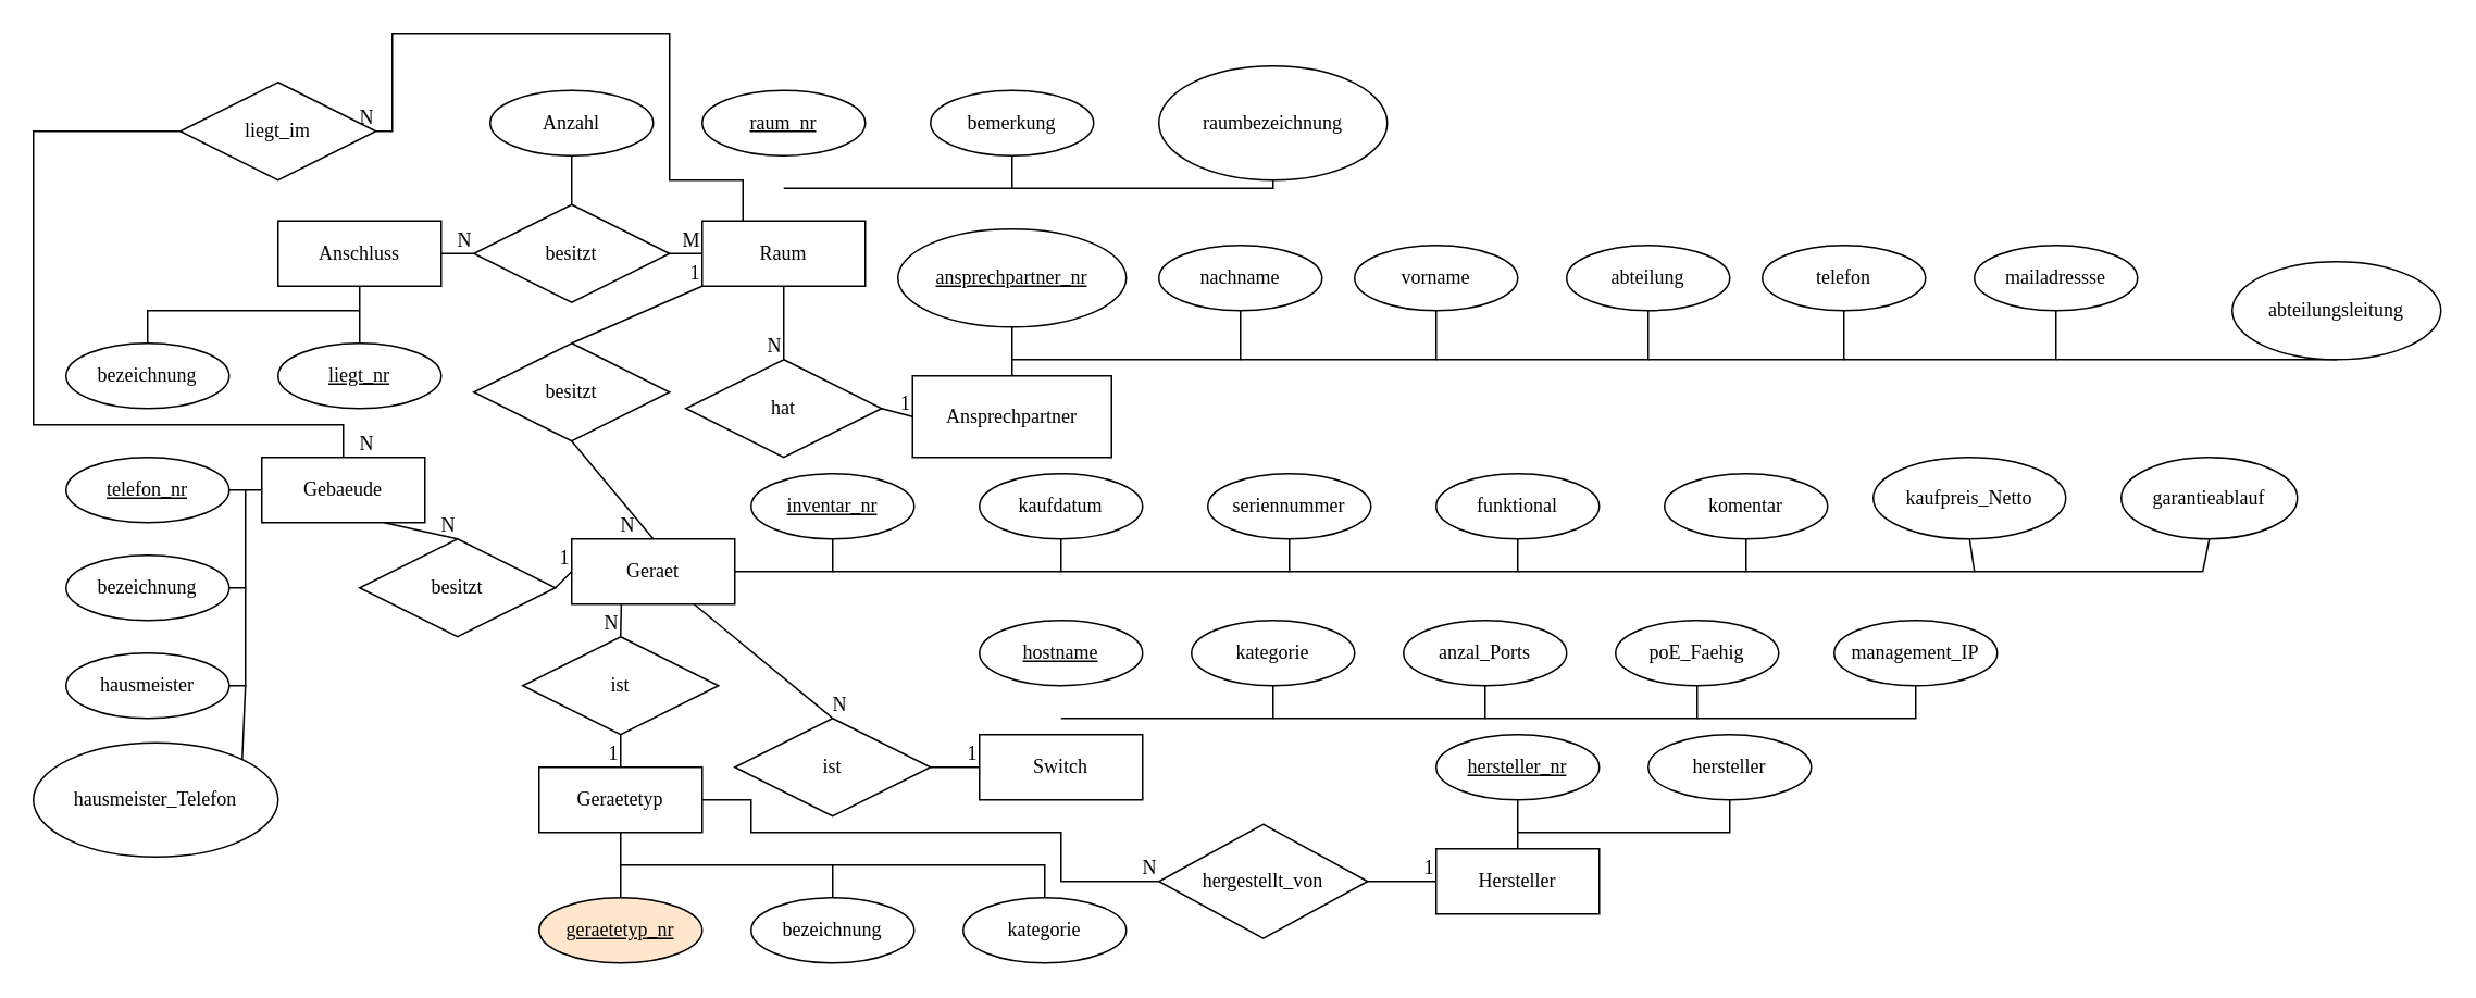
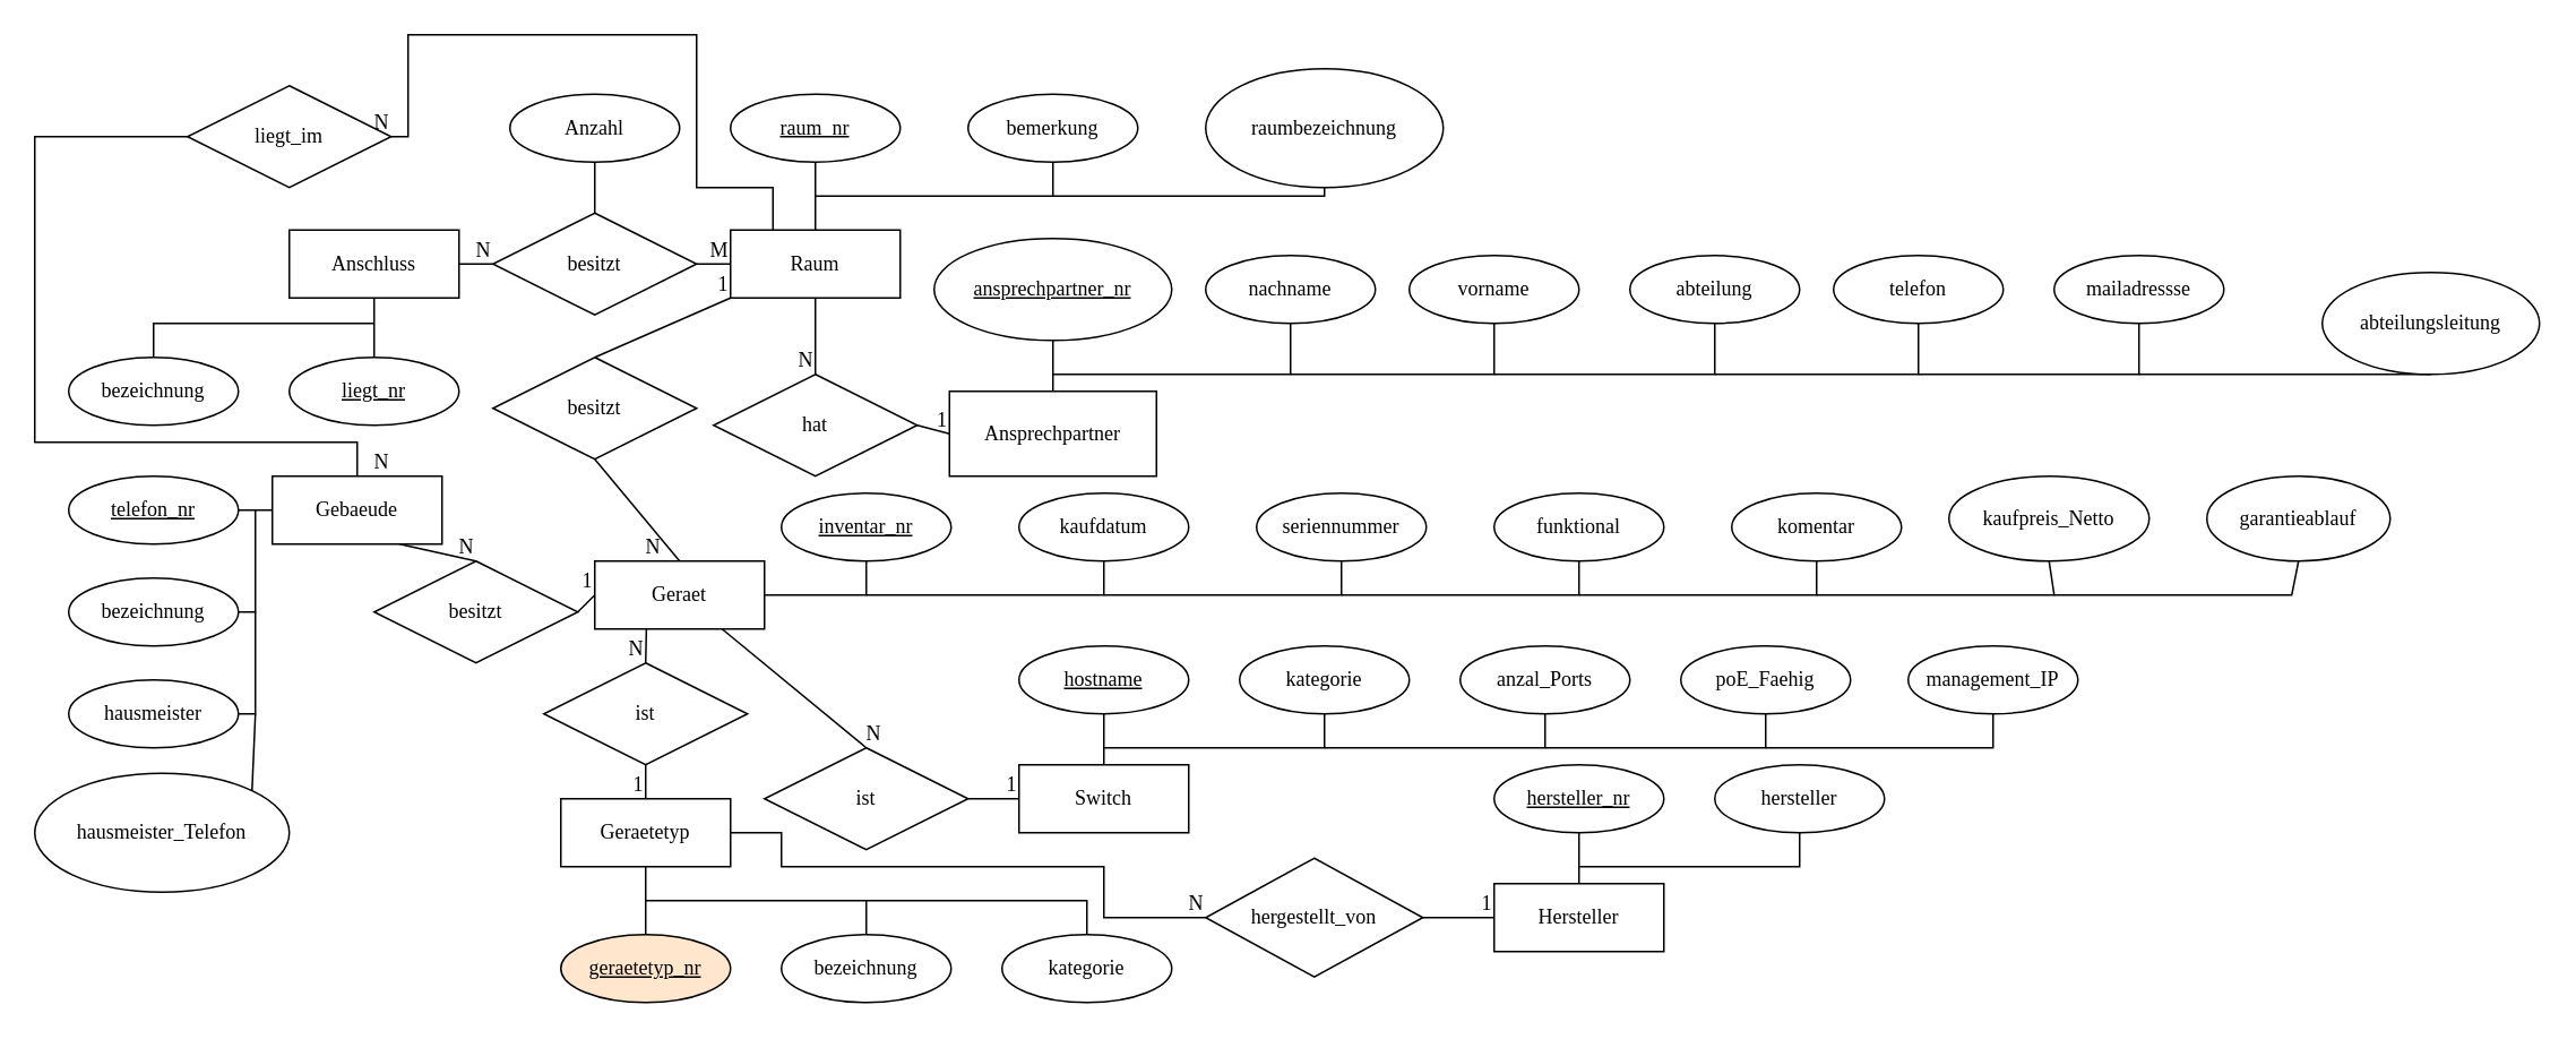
+ <mxCell id="52" value="" style="endArrow=none;html=1;rounded=0;exitX=0.5;exitY=0;exitDx=0;exitDy=0;entryX=0.5;entryY=1;entryDx=0;entryDy=0;fontFamily=CaskaydiaCove Nerd Font Mono;" edge="1" parent="1" source="5" target="6"><mxGeometry relative="1" as="geometry"><mxPoint x="1000" y="55" as="sourcePoint" /><mxPoint x="1160" y="55" as="targetPoint" /></mxGeometry></mxCell>
+ <mxCell id="68" value="" style="endArrow=none;html=1;rounded=0;exitX=0.5;exitY=0;exitDx=0;exitDy=0;entryX=0.5;entryY=1;entryDx=0;entryDy=0;fontFamily=CaskaydiaCove Nerd Font Mono;" edge="1" parent="1" source="37" target="38"><mxGeometry relative="1" as="geometry"><mxPoint x="1120" y="490" as="sourcePoint" /><mxPoint x="1280" y="490" as="targetPoint" /></mxGeometry></mxCell>
